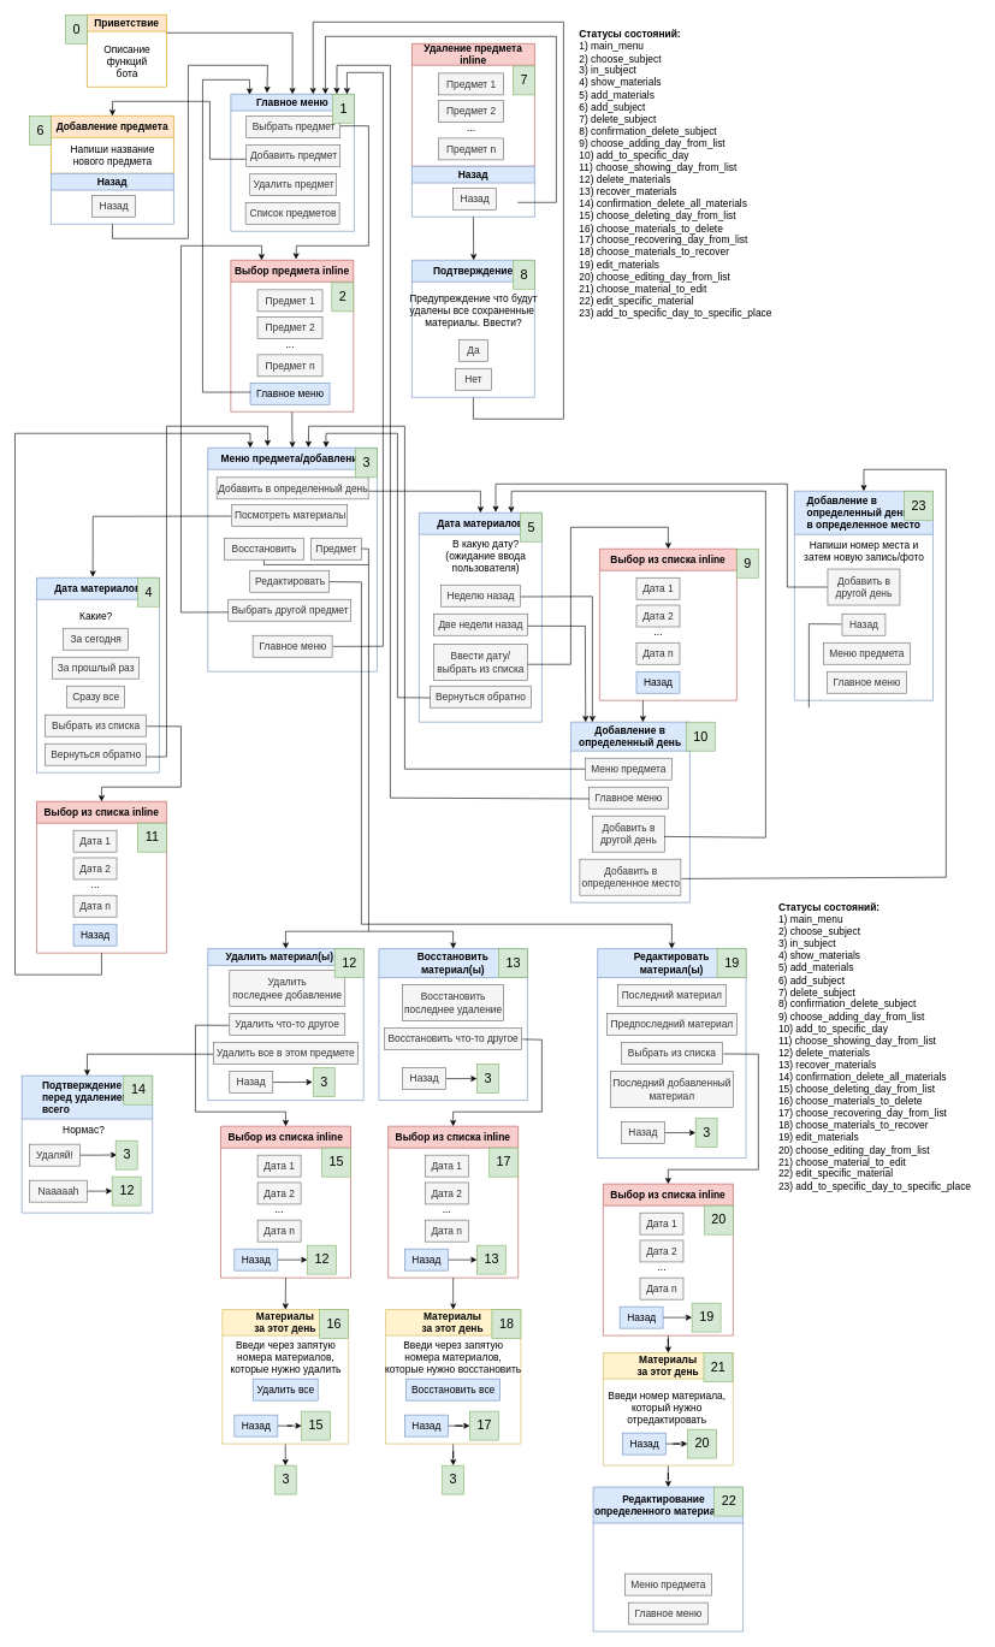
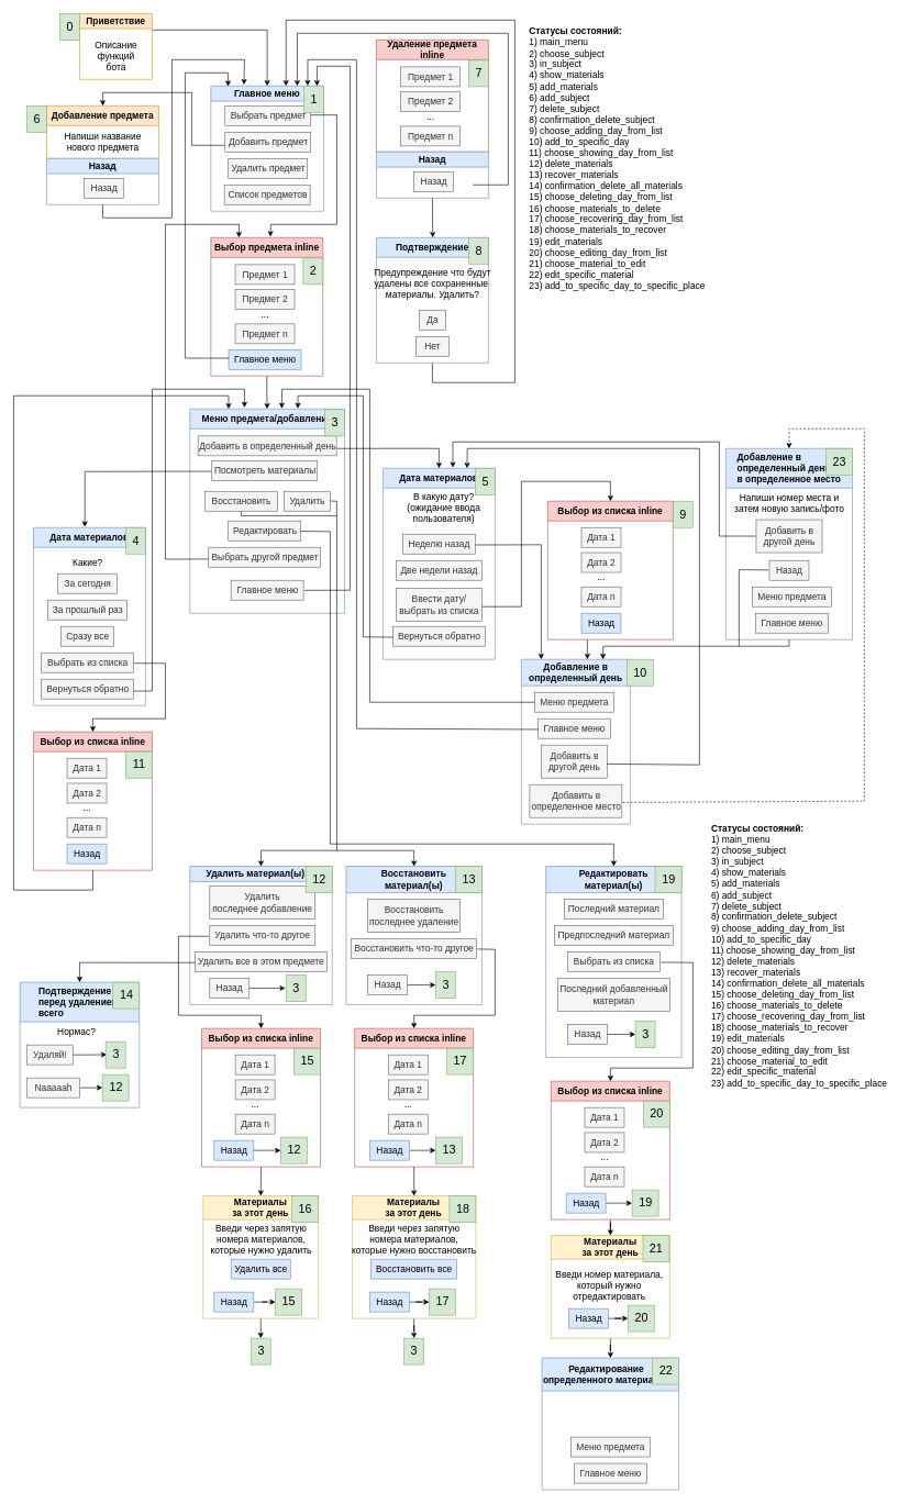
- <mxCell id="25" value="&lt;span style=&quot;font-size: 14px;&quot;&gt;Предупреждение что будут&lt;br&gt;удалены все сохраненные&amp;nbsp;&lt;br&gt;материалы. Ввести?&lt;br&gt;&lt;/span&gt;" style="text;html=1;align=center;verticalAlign=middle;resizable=0;points=[];autosize=1;strokeColor=none;fillColor=none;" parent="22" vertex="1"><mxGeometry x="-10" y="40" width="190" height="60" as="geometry" /></mxCell>
+ <mxCell id="25" value="&lt;span style=&quot;font-size: 14px;&quot;&gt;Предупреждение что будут&lt;br&gt;удалены все сохраненные&amp;nbsp;&lt;br&gt;материалы. Удалить?&lt;br&gt;&lt;/span&gt;" style="text;html=1;align=center;verticalAlign=middle;resizable=0;points=[];autosize=1;strokeColor=none;fillColor=none;" parent="22" vertex="1"><mxGeometry x="-10" y="40" width="190" height="60" as="geometry" /></mxCell>
- <mxCell id="49" value="&lt;font style=&quot;font-size: 14px;&quot;&gt;Предмет&lt;br&gt;&lt;/font&gt;" style="text;html=1;align=center;verticalAlign=middle;resizable=0;points=[];autosize=1;strokeColor=#666666;fillColor=#f5f5f5;fontColor=#333333;" parent="42" vertex="1"><mxGeometry x="142.75" y="125" width="70" height="30" as="geometry" /></mxCell>
+ <mxCell id="49" value="&lt;font style=&quot;font-size: 14px;&quot;&gt;Удалить&lt;br&gt;&lt;/font&gt;" style="text;html=1;align=center;verticalAlign=middle;resizable=0;points=[];autosize=1;strokeColor=#666666;fillColor=#f5f5f5;fontColor=#333333;" parent="42" vertex="1"><mxGeometry x="142.75" y="125" width="70" height="30" as="geometry" /></mxCell>
- <mxCell id="89" value="" style="endArrow=classic;html=1;rounded=0;exitX=1.003;exitY=0.562;exitDx=0;exitDy=0;exitPerimeter=0;entryX=0.125;entryY=0;entryDx=0;entryDy=0;entryPerimeter=0;" parent="1" source="68" target="82" edge="1"><mxGeometry width="50" height="50" relative="1" as="geometry"><mxPoint x="620" y="960" as="sourcePoint" /><mxPoint x="670" y="910" as="targetPoint" /><Array as="points"><mxPoint x="810" y="867" /></Array></mxGeometry></mxCell>
+ <mxCell id="215" value="" style="endArrow=classic;html=1;rounded=0;exitX=0.5;exitY=1;exitDx=0;exitDy=0;entryX=0.75;entryY=0;entryDx=0;entryDy=0;" edge="1" parent="1" source="207" target="82"><mxGeometry width="50" height="50" relative="1" as="geometry"><mxPoint x="800" y="910" as="sourcePoint" /><mxPoint x="850" y="860" as="targetPoint" /><Array as="points"><mxPoint x="1196" y="980" /><mxPoint x="914" y="980" /></Array></mxGeometry></mxCell>
- <mxCell id="214" value="" style="endArrow=classic;html=1;rounded=0;exitX=1.009;exitY=0.54;exitDx=0;exitDy=0;exitPerimeter=0;entryX=0.5;entryY=0;entryDx=0;entryDy=0;" edge="1" parent="1" source="86" target="207"><mxGeometry width="50" height="50" relative="1" as="geometry"><mxPoint x="770" y="980" as="sourcePoint" /><mxPoint x="820" y="930" as="targetPoint" /><Array as="points"><mxPoint x="1310" y="1215" /><mxPoint x="1310" y="650" /><mxPoint x="1196" y="650" /></Array></mxGeometry></mxCell>
+ <mxCell id="214" value="" style="endArrow=classic;html=1;rounded=0;exitX=1.009;exitY=0.54;exitDx=0;exitDy=0;exitPerimeter=0;entryX=0.5;entryY=0;entryDx=0;entryDy=0;dashed=1;" edge="1" parent="1" source="86" target="207"><mxGeometry width="50" height="50" relative="1" as="geometry"><mxPoint x="770" y="980" as="sourcePoint" /><mxPoint x="820" y="930" as="targetPoint" /><Array as="points"><mxPoint x="1310" y="1215" /><mxPoint x="1310" y="650" /><mxPoint x="1196" y="650" /></Array></mxGeometry></mxCell>
